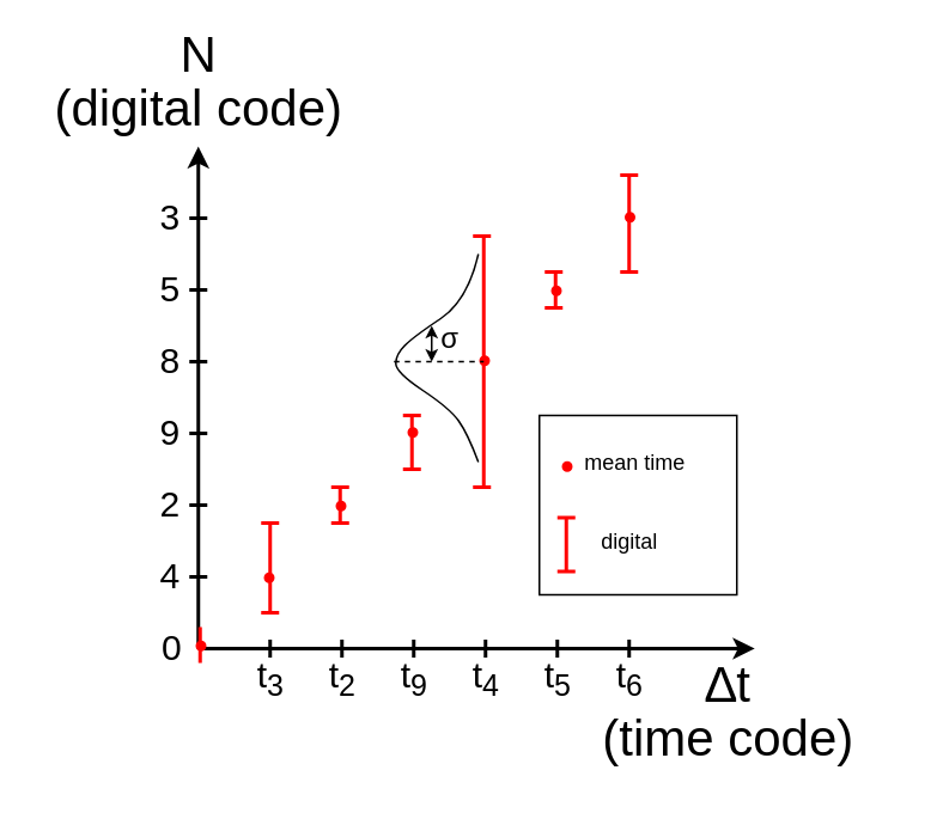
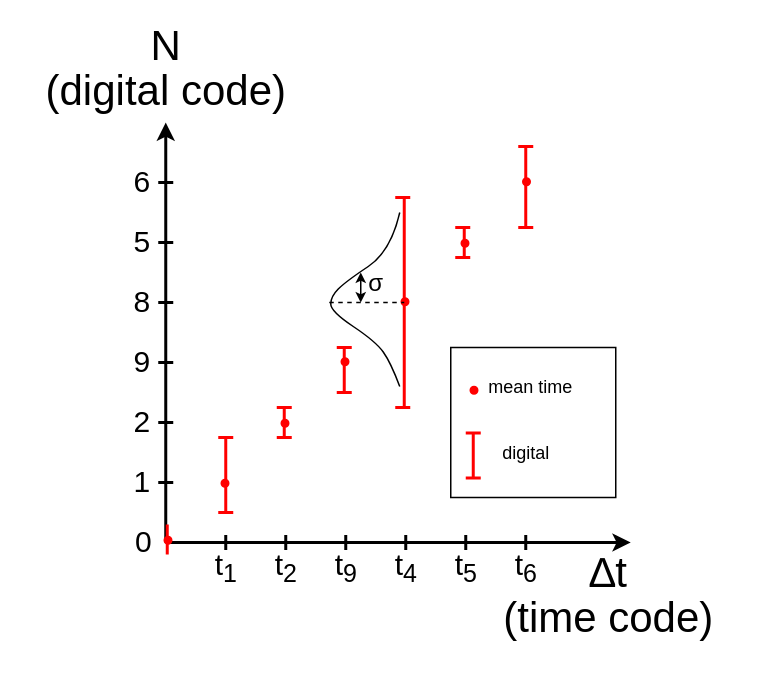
- <mxCell id="31" value="&lt;span style=&quot;font-size: 20px&quot;&gt;&lt;font color=&quot;#000000&quot;&gt;3&lt;/font&gt;&lt;/span&gt;" style="text;html=1;resizable=0;autosize=1;align=center;verticalAlign=middle;points=[];fillColor=none;strokeColor=none;rounded=0;fontSize=28;" vertex="1" parent="1"><mxGeometry x="79" y="98" width="30" height="40" as="geometry" /></mxCell>
+ <mxCell id="31" value="&lt;span style=&quot;font-size: 20px&quot;&gt;&lt;font color=&quot;#000000&quot;&gt;6&lt;/font&gt;&lt;/span&gt;" style="text;html=1;resizable=0;autosize=1;align=center;verticalAlign=middle;points=[];fillColor=none;strokeColor=none;rounded=0;fontSize=28;" vertex="1" parent="1"><mxGeometry x="79" y="98" width="30" height="40" as="geometry" /></mxCell>
- <mxCell id="26" value="&lt;span style=&quot;font-size: 20px&quot;&gt;&lt;font color=&quot;#000000&quot;&gt;4&lt;/font&gt;&lt;/span&gt;" style="text;html=1;resizable=0;autosize=1;align=center;verticalAlign=middle;points=[];fillColor=none;strokeColor=none;rounded=0;fontSize=28;" vertex="1" parent="1"><mxGeometry x="79" y="298" width="30" height="40" as="geometry" /></mxCell>
+ <mxCell id="26" value="&lt;span style=&quot;font-size: 20px&quot;&gt;&lt;font color=&quot;#000000&quot;&gt;1&lt;/font&gt;&lt;/span&gt;" style="text;html=1;resizable=0;autosize=1;align=center;verticalAlign=middle;points=[];fillColor=none;strokeColor=none;rounded=0;fontSize=28;" vertex="1" parent="1"><mxGeometry x="79" y="298" width="30" height="40" as="geometry" /></mxCell>
- <mxCell id="20" value="&lt;font style=&quot;font-size: 20px&quot; color=&quot;#000000&quot;&gt;t&lt;sub&gt;3&lt;/sub&gt;&lt;/font&gt;" style="text;html=1;resizable=0;autosize=1;align=center;verticalAlign=middle;points=[];fillColor=none;strokeColor=none;rounded=0;fontSize=28;" vertex="1" parent="1"><mxGeometry x="134.5" y="349" width="30" height="50" as="geometry" /></mxCell>
+ <mxCell id="20" value="&lt;font style=&quot;font-size: 20px&quot; color=&quot;#000000&quot;&gt;t&lt;sub&gt;1&lt;/sub&gt;&lt;/font&gt;" style="text;html=1;resizable=0;autosize=1;align=center;verticalAlign=middle;points=[];fillColor=none;strokeColor=none;rounded=0;fontSize=28;" vertex="1" parent="1"><mxGeometry x="134.5" y="349" width="30" height="50" as="geometry" /></mxCell>
